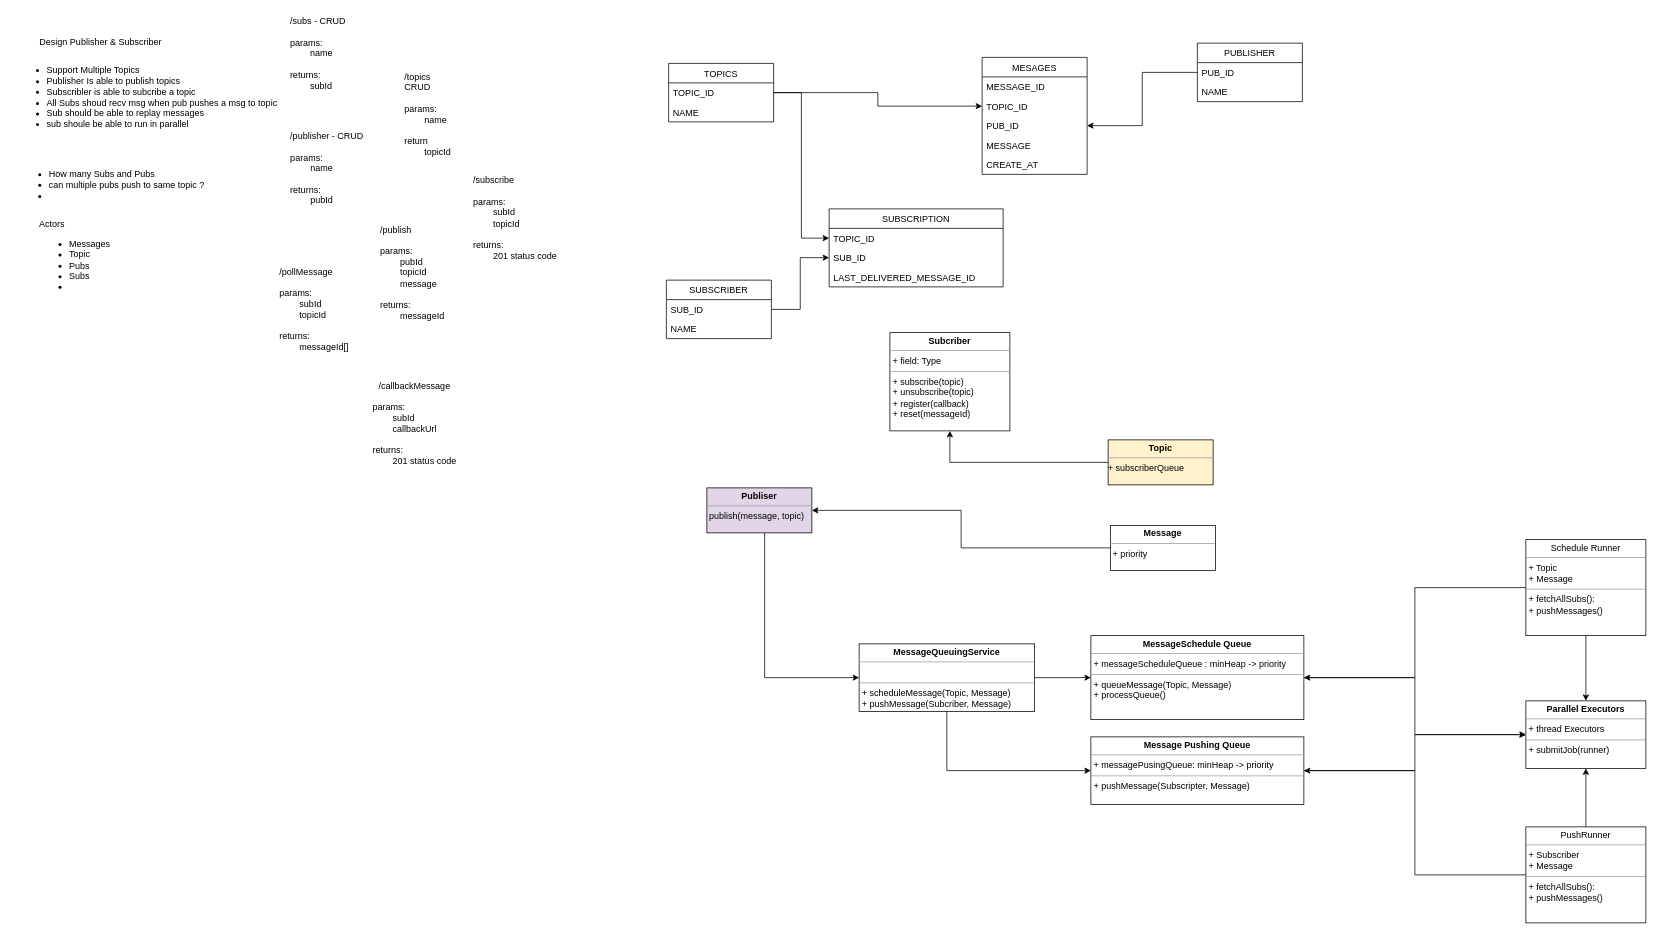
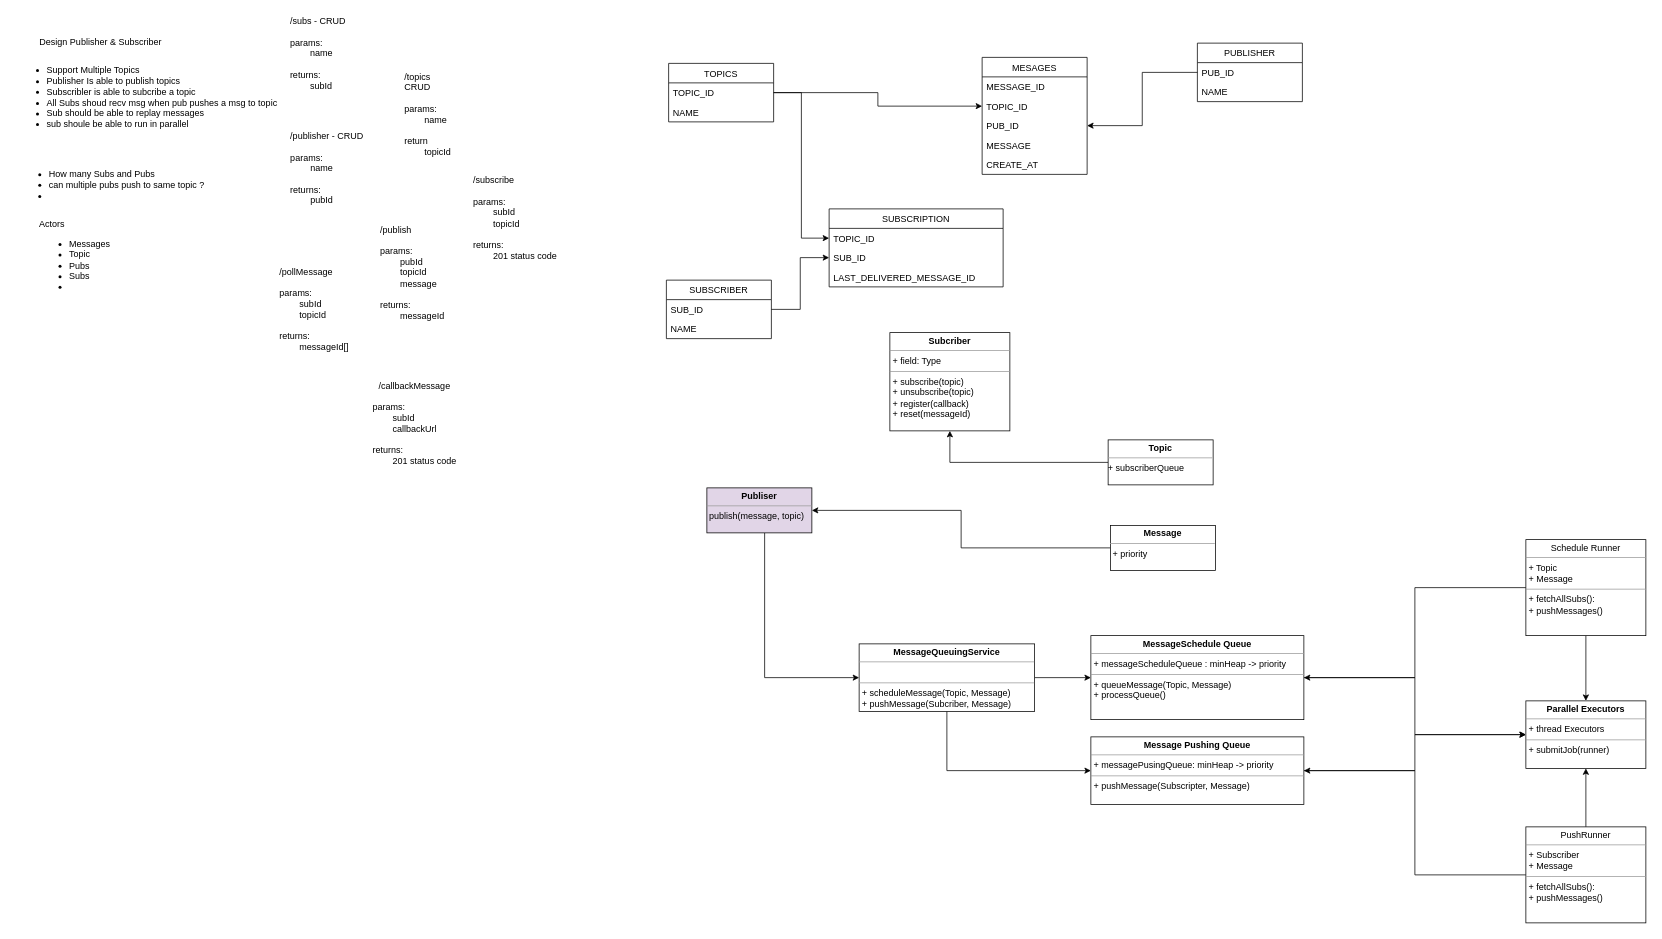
- <mxCell id="39" value="&lt;p style=&quot;margin: 0px ; margin-top: 4px ; text-align: center&quot;&gt;&lt;b&gt;Topic&lt;/b&gt;&lt;/p&gt;&lt;hr size=&quot;1&quot;&gt;&lt;div style=&quot;height: 2px&quot;&gt;+ subscriberQueue&lt;/div&gt;" style="verticalAlign=top;align=left;overflow=fill;fontSize=12;fontFamily=Helvetica;html=1;labelBackgroundColor=none;fontColor=default;fillColor=#fff2cc;" vertex="1" parent="1"><mxGeometry x="1477" y="586" width="140" height="60" as="geometry" /></mxCell>
+ <mxCell id="39" value="&lt;p style=&quot;margin: 0px ; margin-top: 4px ; text-align: center&quot;&gt;&lt;b&gt;Topic&lt;/b&gt;&lt;/p&gt;&lt;hr size=&quot;1&quot;&gt;&lt;div style=&quot;height: 2px&quot;&gt;+ subscriberQueue&lt;/div&gt;" style="verticalAlign=top;align=left;overflow=fill;fontSize=12;fontFamily=Helvetica;html=1;labelBackgroundColor=none;fontColor=default;" vertex="1" parent="1"><mxGeometry x="1477" y="586" width="140" height="60" as="geometry" /></mxCell>
